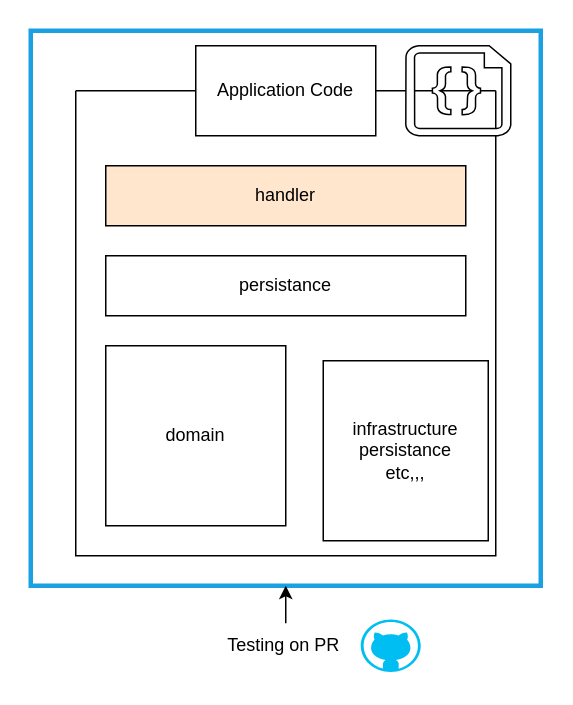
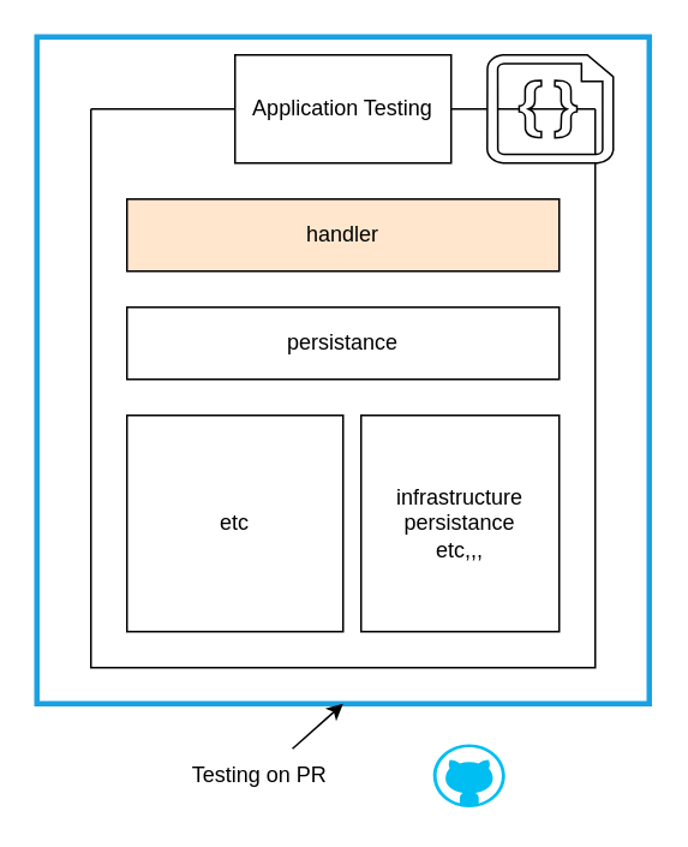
- <mxCell id="8" value="Application Code" style="rounded=0;whiteSpace=wrap;html=1;" vertex="1" parent="1"><mxGeometry x="130" y="30" width="120" height="60" as="geometry" /></mxCell>
+ <mxCell id="8" value="Application Testing" style="rounded=0;whiteSpace=wrap;html=1;" vertex="1" parent="1"><mxGeometry x="130" y="30" width="120" height="60" as="geometry" /></mxCell>
- <mxCell id="6" value="domain" style="rounded=0;whiteSpace=wrap;html=1;" vertex="1" parent="3"><mxGeometry x="20" y="170" width="120" height="120" as="geometry" /></mxCell>
+ <mxCell id="6" value="etc" style="rounded=0;whiteSpace=wrap;html=1;" vertex="1" parent="3"><mxGeometry x="20" y="170" width="120" height="120" as="geometry" /></mxCell>
- <mxCell id="7" value="infrastructure&lt;br&gt;persistance&lt;br&gt;etc,,," style="rounded=0;whiteSpace=wrap;html=1;" vertex="1" parent="3"><mxGeometry x="165" y="180" width="110" height="120" as="geometry" /></mxCell>
+ <mxCell id="7" value="infrastructure&lt;br&gt;persistance&lt;br&gt;etc,,," style="rounded=0;whiteSpace=wrap;html=1;" vertex="1" parent="3"><mxGeometry x="150" y="170" width="110" height="120" as="geometry" /></mxCell>
- <mxCell id="11" value="Testing on PR&amp;nbsp;" style="text;html=1;align=center;verticalAlign=middle;resizable=0;points=[];autosize=1;strokeColor=none;fillColor=none;" vertex="1" parent="1"><mxGeometry x="140" y="415" width="100" height="30" as="geometry" /></mxCell>
+ <mxCell id="11" value="Testing on PR&amp;nbsp;" style="text;html=1;align=center;verticalAlign=middle;resizable=0;points=[];autosize=1;strokeColor=none;fillColor=none;" vertex="1" parent="1"><mxGeometry x="95" y="415" width="100" height="30" as="geometry" /></mxCell>
